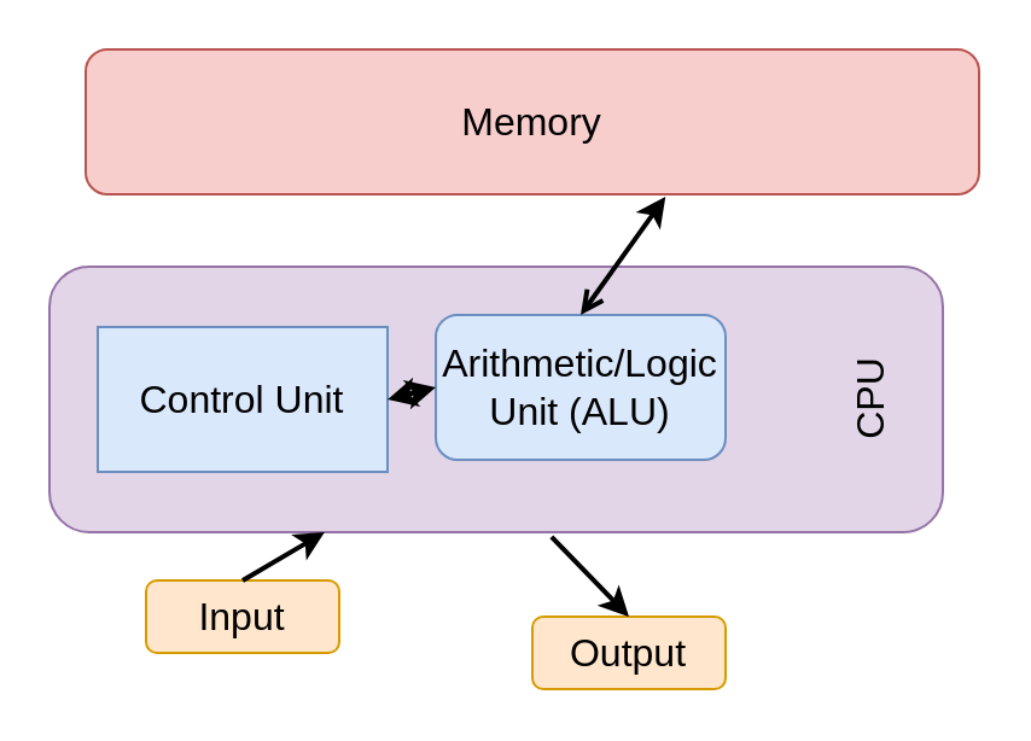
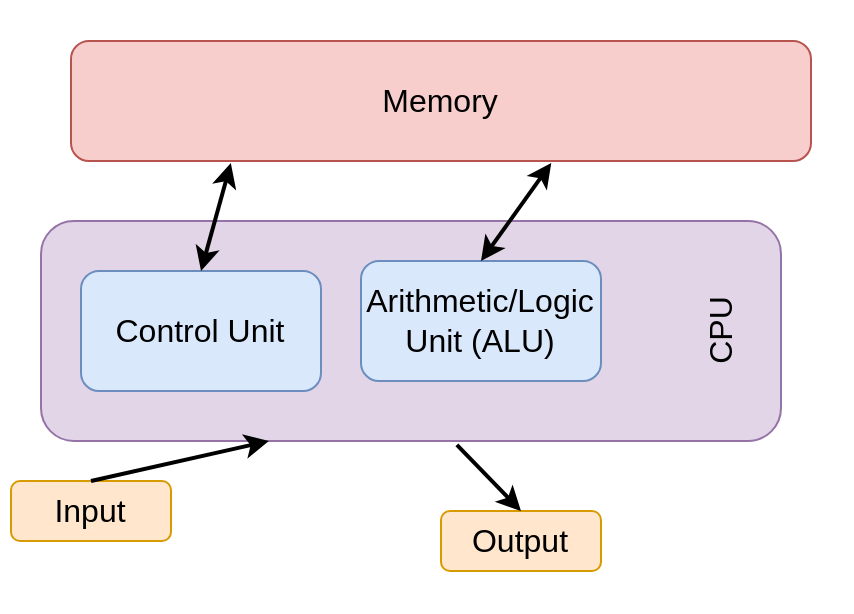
+ <mxCell id="8" value="" style="endArrow=classic;startArrow=classic;html=1;fontSize=16;exitX=0.216;exitY=1.017;exitDx=0;exitDy=0;entryX=0.5;entryY=0;entryDx=0;entryDy=0;strokeWidth=2;exitPerimeter=0;" edge="1" parent="1" source="5" target="3"><mxGeometry width="50" height="50" relative="1" as="geometry"><mxPoint x="170" y="85" as="sourcePoint" /><mxPoint x="210" y="85" as="targetPoint" /></mxGeometry></mxCell>
- <mxCell id="9" value="" style="endArrow=open;startArrow=classic;html=1;fontSize=16;entryX=0.5;entryY=0;entryDx=0;entryDy=0;strokeWidth=2;exitX=0.649;exitY=1.017;exitDx=0;exitDy=0;exitPerimeter=0;" edge="1" parent="1" source="5" target="4"><mxGeometry width="50" height="50" relative="1" as="geometry"><mxPoint x="260" y="70" as="sourcePoint" /><mxPoint x="253.75" y="125" as="targetPoint" /></mxGeometry></mxCell>
+ <mxCell id="9" value="" style="endArrow=classic;startArrow=classic;html=1;fontSize=16;entryX=0.5;entryY=0;entryDx=0;entryDy=0;strokeWidth=2;exitX=0.649;exitY=1.017;exitDx=0;exitDy=0;exitPerimeter=0;" edge="1" parent="1" source="5" target="4"><mxGeometry width="50" height="50" relative="1" as="geometry"><mxPoint x="260" y="70" as="sourcePoint" /><mxPoint x="253.75" y="125" as="targetPoint" /></mxGeometry></mxCell>
- <mxCell id="6" value="" style="endArrow=classic;startArrow=classic;html=1;fontSize=16;exitX=1;exitY=0.5;exitDx=0;exitDy=0;entryX=0;entryY=0.5;entryDx=0;entryDy=0;strokeWidth=2;" edge="1" parent="1" source="3" target="4"><mxGeometry width="50" height="50" relative="1" as="geometry"><mxPoint x="170" y="165" as="sourcePoint" /><mxPoint x="190" y="165" as="targetPoint" /></mxGeometry></mxCell>
- <mxCell id="3" value="Control Unit" style="whiteSpace=wrap;html=1;fillColor=#dae8fc;fontSize=16;strokeColor=#6c8ebf;rounded=0;" vertex="1" parent="1"><mxGeometry x="40" y="135" width="120" height="60" as="geometry" /></mxCell>
+ <mxCell id="3" value="Control Unit" style="rounded=1;whiteSpace=wrap;html=1;fillColor=#dae8fc;fontSize=16;strokeColor=#6c8ebf;" vertex="1" parent="1"><mxGeometry x="40" y="135" width="120" height="60" as="geometry" /></mxCell>
- <mxCell id="10" value="Input" style="rounded=1;whiteSpace=wrap;html=1;fillColor=#ffe6cc;fontSize=16;strokeColor=#d79b00;" vertex="1" parent="1"><mxGeometry x="60" y="240" width="80" height="30" as="geometry" /></mxCell>
+ <mxCell id="10" value="Input" style="rounded=1;whiteSpace=wrap;html=1;fillColor=#ffe6cc;fontSize=16;strokeColor=#d79b00;" vertex="1" parent="1"><mxGeometry x="5" y="240" width="80" height="30" as="geometry" /></mxCell>
